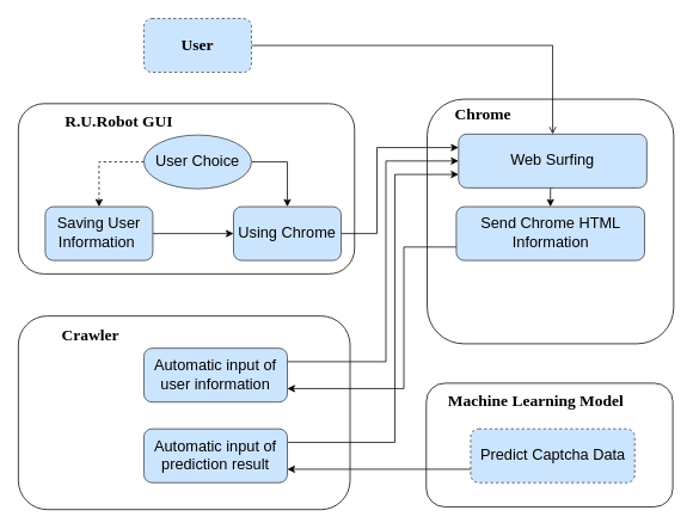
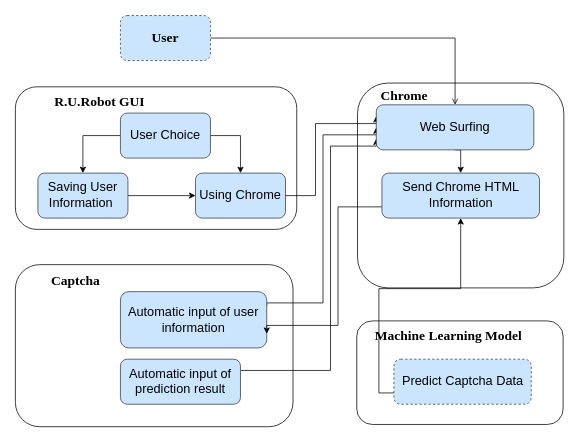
- <mxCell id="8" style="edgeStyle=orthogonalEdgeStyle;rounded=0;orthogonalLoop=1;jettySize=auto;html=1;exitX=0;exitY=0.5;exitDx=0;exitDy=0;entryX=0.5;entryY=0;entryDx=0;entryDy=0;dashed=1;" edge="1" parent="1" source="9" target="14"><mxGeometry relative="1" as="geometry" /></mxCell>
+ <mxCell id="8" style="edgeStyle=orthogonalEdgeStyle;rounded=0;orthogonalLoop=1;jettySize=auto;html=1;exitX=0;exitY=0.5;exitDx=0;exitDy=0;entryX=0.5;entryY=0;entryDx=0;entryDy=0;" edge="1" parent="1" source="9" target="14"><mxGeometry relative="1" as="geometry" /></mxCell>
- <mxCell id="9" value="User Choice" style="ellipse;whiteSpace=wrap;html=1;align=center;fontSize=17;fillColor=#cce5ff;strokeColor=#36393d;" vertex="1" parent="1"><mxGeometry x="160" y="150" width="120" height="60" as="geometry" /></mxCell>
+ <mxCell id="9" value="User Choice" style="rounded=1;whiteSpace=wrap;html=1;align=center;fontSize=17;fillColor=#cce5ff;strokeColor=#36393d;" vertex="1" parent="1"><mxGeometry x="160" y="150" width="120" height="60" as="geometry" /></mxCell>
- <mxCell id="24" value="Web Surfing" style="rounded=1;whiteSpace=wrap;html=1;align=center;fontSize=17;fillColor=#cce5ff;strokeColor=#36393d;" vertex="1" parent="1"><mxGeometry x="511" y="149" width="210" height="60" as="geometry" /></mxCell>
+ <mxCell id="24" value="Web Surfing" style="rounded=1;whiteSpace=wrap;html=1;align=center;fontSize=17;fillColor=#cce5ff;strokeColor=#36393d;" vertex="1" parent="1"><mxGeometry x="501" y="139" width="210" height="60" as="geometry" /></mxCell>
- <mxCell id="3" value="&lt;h2&gt;Crawler&lt;/h2&gt;" style="rounded=1;whiteSpace=wrap;html=1;labelPosition=center;verticalLabelPosition=middle;align=center;verticalAlign=middle;spacingLeft=-209;spacingBottom=172;fontFamily=Tahoma;" vertex="1" parent="1"><mxGeometry x="20" y="352" width="370" height="216" as="geometry" /></mxCell>
+ <mxCell id="3" value="&lt;h2&gt;Captcha&lt;/h2&gt;" style="rounded=1;whiteSpace=wrap;html=1;labelPosition=center;verticalLabelPosition=middle;align=center;verticalAlign=middle;spacingLeft=-209;spacingBottom=172;fontFamily=Tahoma;" vertex="1" parent="1"><mxGeometry x="20" y="352" width="370" height="216" as="geometry" /></mxCell>
- <mxCell id="12" value="Automatic input of user information" style="rounded=1;whiteSpace=wrap;html=1;align=center;fontSize=17;fillColor=#cce5ff;strokeColor=#36393d;" vertex="1" parent="1"><mxGeometry x="160" y="388" width="160" height="60" as="geometry" /></mxCell>
+ <mxCell id="12" value="Automatic input of user information" style="rounded=1;whiteSpace=wrap;html=1;align=center;fontSize=17;fillColor=#cce5ff;strokeColor=#36393d;" vertex="1" parent="1"><mxGeometry x="160" y="388" width="195" height="75" as="geometry" /></mxCell>
- <mxCell id="21" style="edgeStyle=orthogonalEdgeStyle;rounded=0;orthogonalLoop=1;jettySize=auto;html=1;exitX=0;exitY=0.75;exitDx=0;exitDy=0;entryX=1;entryY=0.75;entryDx=0;entryDy=0;fontFamily=Verdana;fontSize=17;" edge="1" parent="1" source="22" target="16"><mxGeometry relative="1" as="geometry" /></mxCell>
+ <mxCell id="21" style="edgeStyle=orthogonalEdgeStyle;rounded=0;orthogonalLoop=1;jettySize=auto;html=1;exitX=0;exitY=0.75;exitDx=0;exitDy=0;fontFamily=Verdana;fontSize=17;" edge="1" parent="1" source="22" target="18"><mxGeometry relative="1" as="geometry" /></mxCell>
